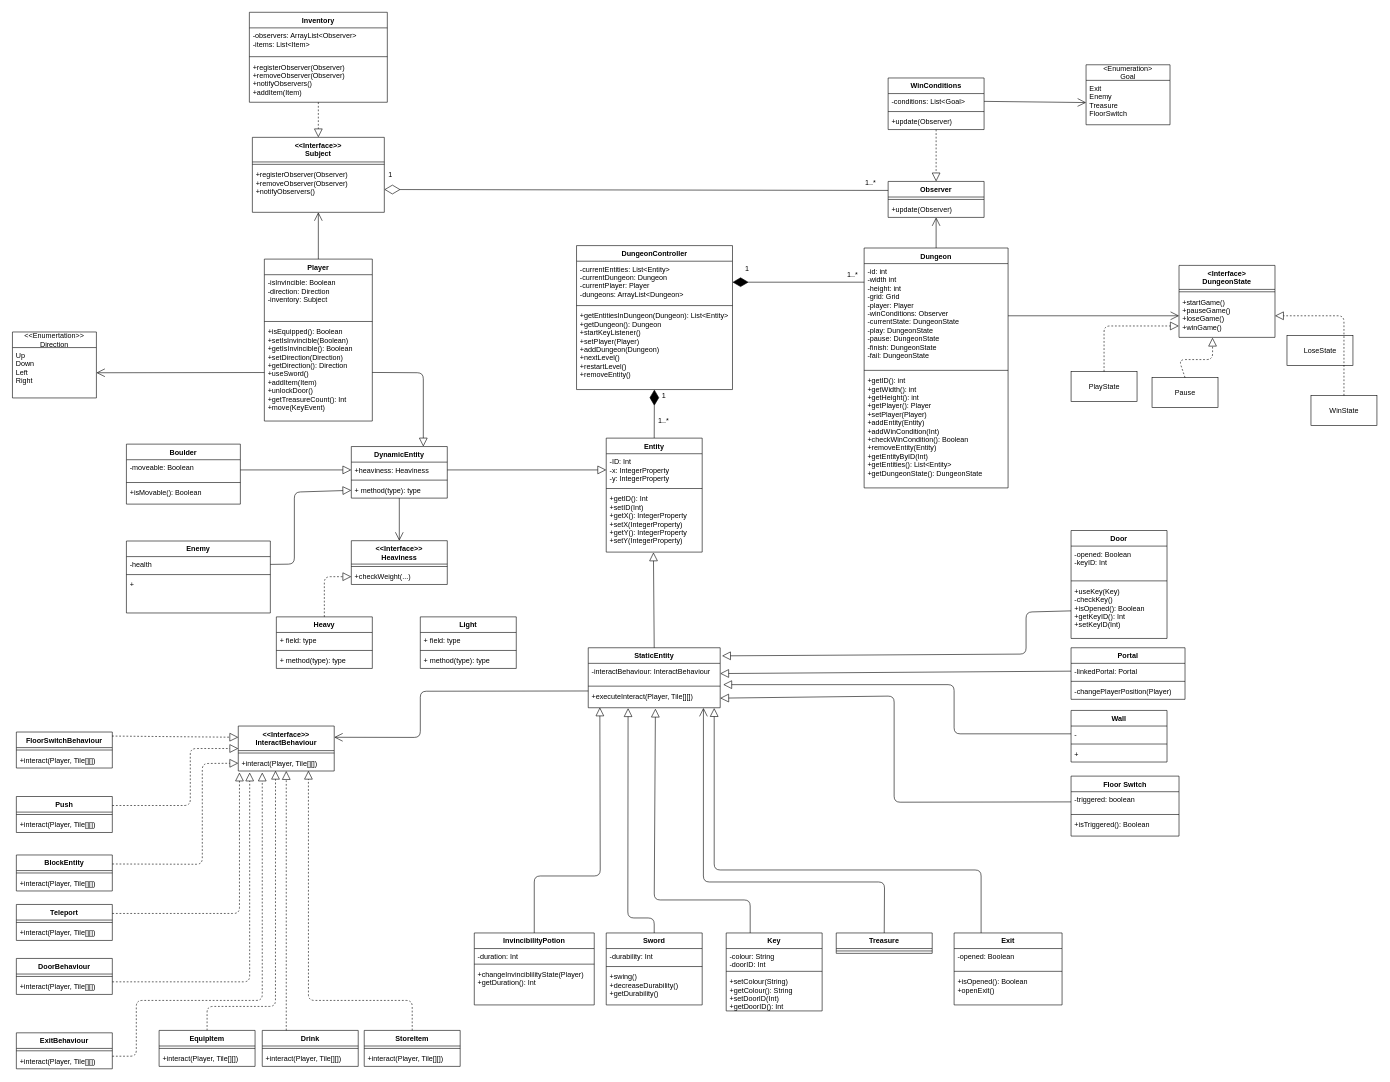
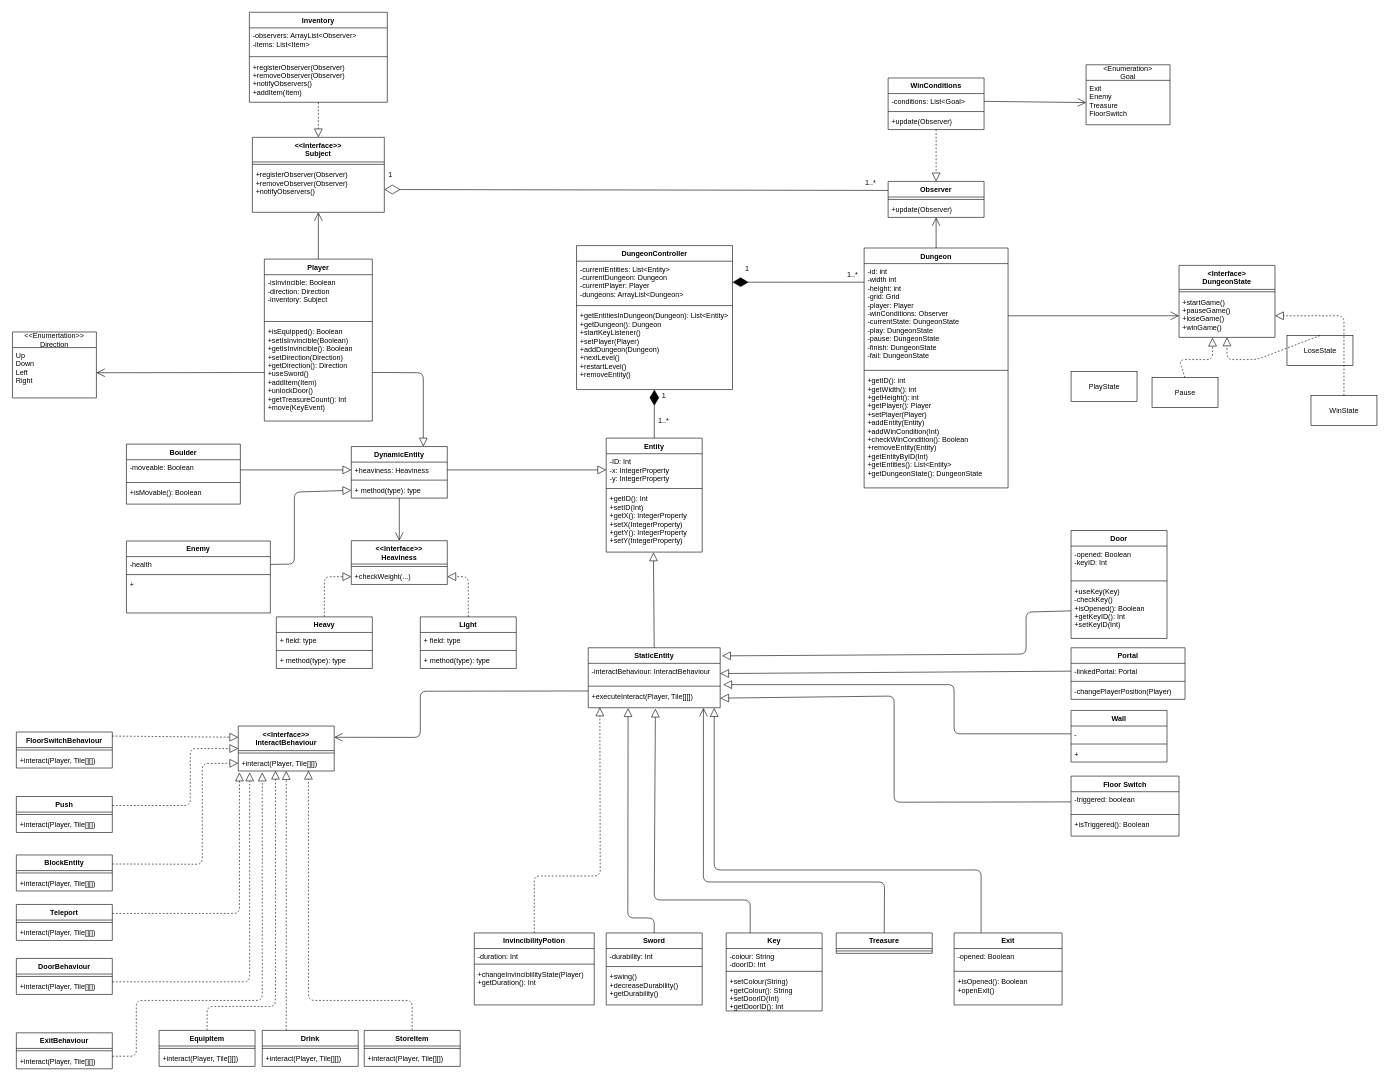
- <mxCell id="83" value="" style="endArrow=block;endFill=0;endSize=12;html=1;exitX=0.5;exitY=0;exitDx=0;exitDy=0;dashed=1;entryX=-0.002;entryY=0.736;entryDx=0;entryDy=0;entryPerimeter=0;" parent="1" source="76" target="75" edge="1"><mxGeometry width="160" relative="1" as="geometry"><mxPoint x="1795" y="589" as="sourcePoint" /><mxPoint x="1955" y="589" as="targetPoint" /><Array as="points"><mxPoint x="1840" y="543" /></Array></mxGeometry></mxCell>
+ <mxCell id="81" value="" style="endArrow=block;endFill=0;endSize=12;html=1;exitX=0.5;exitY=0;exitDx=0;exitDy=0;dashed=1;" parent="1" source="78" target="75" edge="1"><mxGeometry width="160" relative="1" as="geometry"><mxPoint x="1905" y="769" as="sourcePoint" /><mxPoint x="2065" y="769" as="targetPoint" /><Array as="points"><mxPoint x="2095" y="599" /><mxPoint x="2045" y="599" /></Array></mxGeometry></mxCell>
+ <mxCell id="177" value="" style="endArrow=block;dashed=1;endFill=0;endSize=12;html=1;entryX=1;entryY=0.5;entryDx=0;entryDy=0;exitX=0.5;exitY=0;exitDx=0;exitDy=0;" edge="1" parent="1" source="173" target="168"><mxGeometry width="160" relative="1" as="geometry"><mxPoint x="930" y="1030" as="sourcePoint" /><mxPoint x="1090" y="1030" as="targetPoint" /><Array as="points"><mxPoint x="780" y="961" /></Array></mxGeometry></mxCell>
- <mxCell id="44" value="" style="endArrow=block;endFill=0;endSize=12;html=1;exitX=0.5;exitY=0;exitDx=0;exitDy=0;entryX=0.088;entryY=0.984;entryDx=0;entryDy=0;entryPerimeter=0;" parent="1" source="32" target="9" edge="1"><mxGeometry width="160" relative="1" as="geometry"><mxPoint x="1158" y="1652" as="sourcePoint" /><mxPoint x="1000" y="1400" as="targetPoint" /><Array as="points"><mxPoint x="890" y="1460" /><mxPoint x="1000" y="1460" /></Array></mxGeometry></mxCell>
+ <mxCell id="44" value="" style="endArrow=block;endFill=0;endSize=12;html=1;exitX=0.5;exitY=0;exitDx=0;exitDy=0;entryX=0.088;entryY=0.984;entryDx=0;entryDy=0;entryPerimeter=0;dashed=1;" parent="1" source="32" target="9" edge="1"><mxGeometry width="160" relative="1" as="geometry"><mxPoint x="1158" y="1652" as="sourcePoint" /><mxPoint x="1000" y="1400" as="targetPoint" /><Array as="points"><mxPoint x="890" y="1460" /><mxPoint x="1000" y="1460" /></Array></mxGeometry></mxCell>
